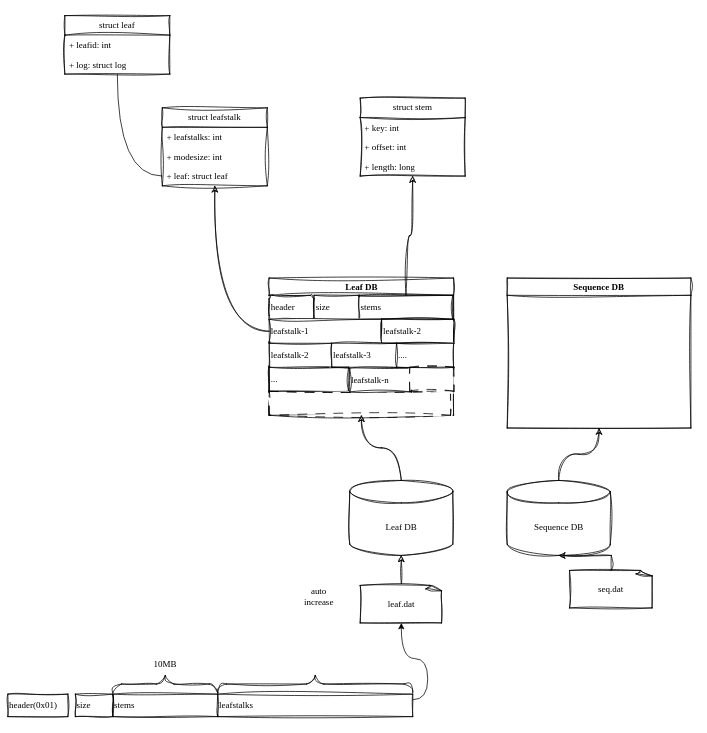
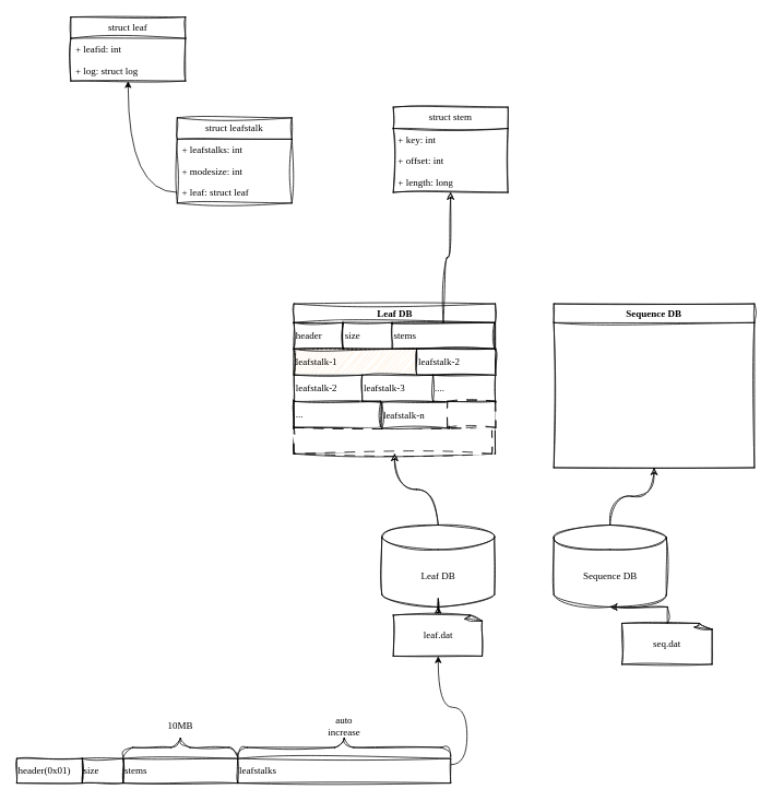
- <mxCell id="46" style="edgeStyle=orthogonalEdgeStyle;rounded=0;orthogonalLoop=1;jettySize=auto;html=1;curved=1;endArrow=none;" edge="1" parent="1" source="40" target="43"><mxGeometry relative="1" as="geometry" /></mxCell>
+ <mxCell id="46" style="edgeStyle=orthogonalEdgeStyle;rounded=0;orthogonalLoop=1;jettySize=auto;html=1;curved=1;" edge="1" parent="1" source="40" target="43"><mxGeometry relative="1" as="geometry" /></mxCell>
- <mxCell id="42" style="edgeStyle=orthogonalEdgeStyle;rounded=0;orthogonalLoop=1;jettySize=auto;html=1;curved=1;sketch=1;curveFitting=1;jiggle=2;" edge="1" parent="1" source="6" target="37"><mxGeometry relative="1" as="geometry" /></mxCell>
- <mxCell id="3" value="header" style="whiteSpace=wrap;html=1;align=left;sketch=1;curveFitting=1;jiggle=2;shadow=0;fontFamily=Comic Sans MS;rounded=1;" vertex="1" parent="2"><mxGeometry y="23" width="60" height="32" as="geometry" /></mxCell>
+ <mxCell id="3" value="header" style="rounded=0;whiteSpace=wrap;html=1;align=left;sketch=1;curveFitting=1;jiggle=2;shadow=0;fontFamily=Comic Sans MS;" vertex="1" parent="2"><mxGeometry y="23" width="60" height="32" as="geometry" /></mxCell>
- <mxCell id="6" value="leafstalk-1" style="rounded=0;whiteSpace=wrap;html=1;align=left;sketch=1;curveFitting=1;jiggle=2;shadow=0;fontFamily=Comic Sans MS;" vertex="1" parent="2"><mxGeometry y="55" width="150" height="32" as="geometry" /></mxCell>
+ <mxCell id="6" value="leafstalk-1" style="rounded=0;whiteSpace=wrap;html=1;align=left;sketch=1;curveFitting=1;jiggle=2;shadow=0;fontFamily=Comic Sans MS;fillColor=#ffe6cc;" vertex="1" parent="2"><mxGeometry y="55" width="150" height="32" as="geometry" /></mxCell>
- <mxCell id="36" value="auto increase" style="text;strokeColor=none;align=center;fillColor=none;html=1;verticalAlign=middle;whiteSpace=wrap;rounded=0;fontFamily=Comic Sans MS;sketch=1;curveFitting=1;jiggle=2;" vertex="1" parent="1"><mxGeometry x="395" y="780" width="60" height="30" as="geometry" /></mxCell>
+ <mxCell id="36" value="auto increase" style="text;strokeColor=none;align=center;fillColor=none;html=1;verticalAlign=middle;whiteSpace=wrap;rounded=0;fontFamily=Comic Sans MS;sketch=1;curveFitting=1;jiggle=2;" vertex="1" parent="1"><mxGeometry x="390" y="870" width="60" height="30" as="geometry" /></mxCell>
- <mxCell id="19" value="leaf.dat" style="whiteSpace=wrap;html=1;shape=mxgraph.basic.document;align=center;horizontal=1;labelBorderColor=none;sketch=1;curveFitting=1;jiggle=2;shadow=0;fontFamily=Comic Sans MS;" vertex="1" parent="1"><mxGeometry x="479.91" y="780" width="109.69" height="50" as="geometry" /></mxCell>
+ <mxCell id="19" value="leaf.dat" style="whiteSpace=wrap;html=1;shape=mxgraph.basic.document;align=center;horizontal=1;labelBorderColor=none;sketch=1;curveFitting=1;jiggle=2;shadow=0;fontFamily=Comic Sans MS;" vertex="1" parent="1"><mxGeometry x="479.91" y="750" width="109.69" height="50" as="geometry" /></mxCell>
- <mxCell id="28" value="header(0x01)" style="rounded=0;whiteSpace=wrap;html=1;align=left;fontFamily=Comic Sans MS;sketch=1;curveFitting=1;jiggle=2;" vertex="1" parent="1"><mxGeometry x="10" y="925" width="80" height="30" as="geometry" /></mxCell>
+ <mxCell id="28" value="header(0x01)" style="rounded=0;whiteSpace=wrap;html=1;align=left;fontFamily=Comic Sans MS;sketch=1;curveFitting=1;jiggle=2;" vertex="1" parent="1"><mxGeometry x="20" y="925" width="80" height="30" as="geometry" /></mxCell>
